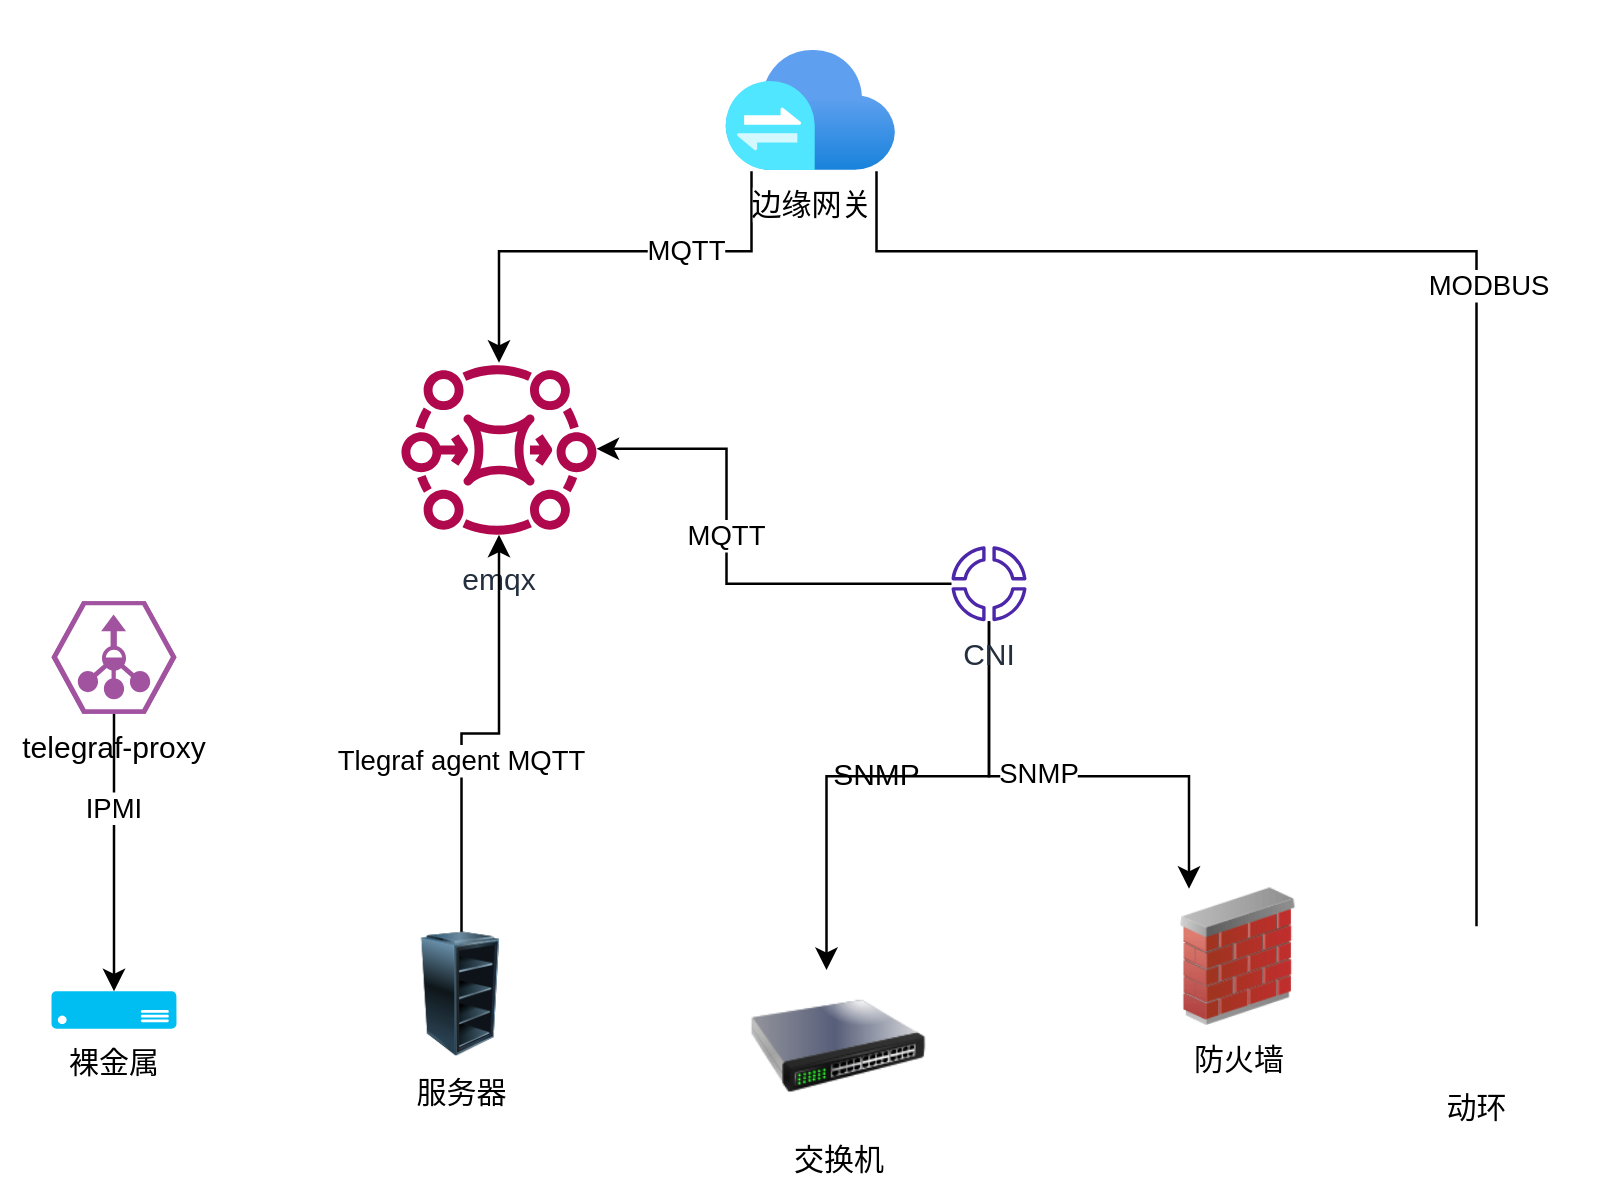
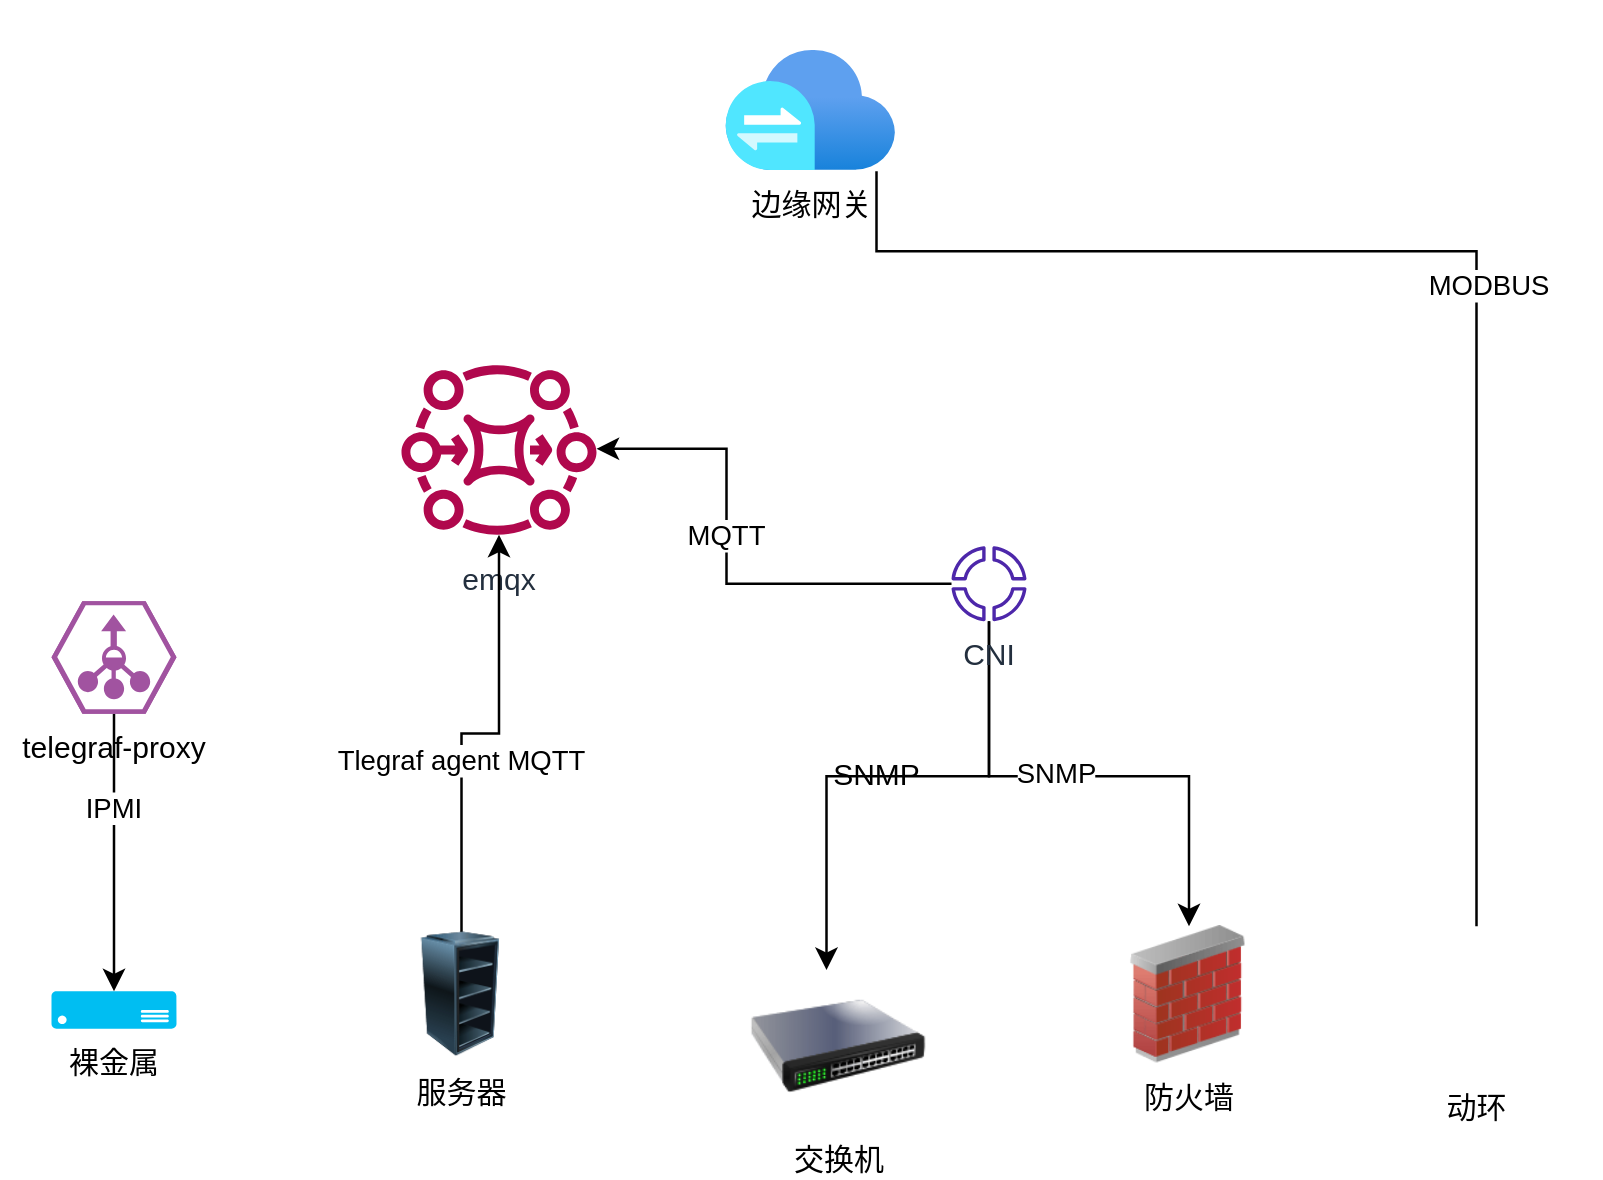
- <mxCell id="4" style="edgeStyle=orthogonalEdgeStyle;rounded=0;orthogonalLoop=1;jettySize=auto;html=1;" edge="1" parent="1" source="6" target="7"><mxGeometry relative="1" as="geometry"><Array as="points"><mxPoint x="300" y="100" /><mxPoint x="199" y="100" /></Array></mxGeometry></mxCell>
- <mxCell id="5" value="MQTT" style="edgeLabel;html=1;align=center;verticalAlign=middle;resizable=0;points=[];" vertex="1" connectable="0" parent="4"><mxGeometry x="-0.332" y="-1" relative="1" as="geometry"><mxPoint as="offset" /></mxGeometry></mxCell>
- <mxCell id="24" value="防火墙" style="image;html=1;image=img/lib/clip_art/networking/Firewall_02_128x128.png" vertex="1" parent="1"><mxGeometry x="460" y="355" width="70" height="55" as="geometry" /></mxCell>
+ <mxCell id="24" value="防火墙" style="image;html=1;image=img/lib/clip_art/networking/Firewall_02_128x128.png" vertex="1" parent="1"><mxGeometry x="440" y="370" width="70" height="55" as="geometry" /></mxCell>
